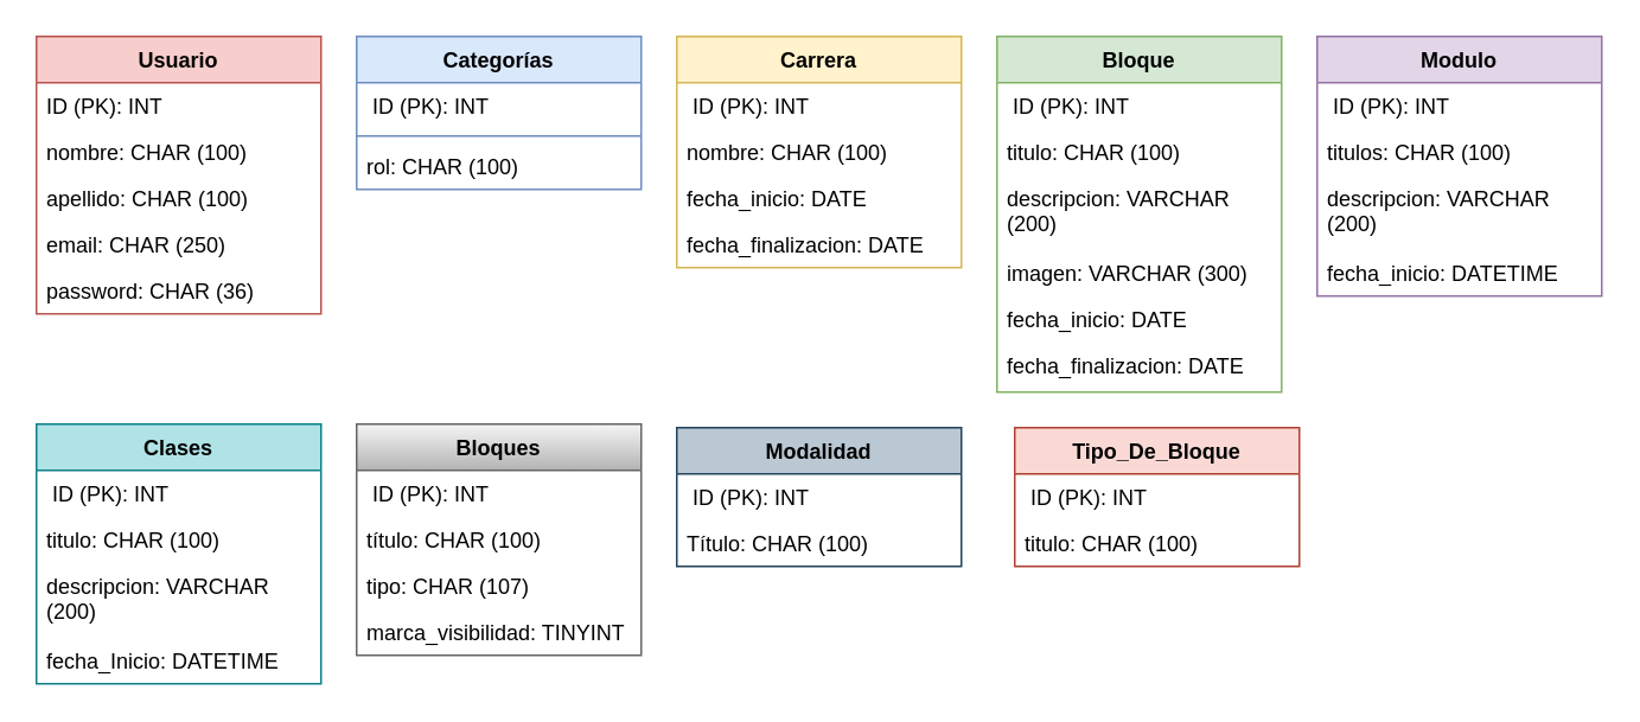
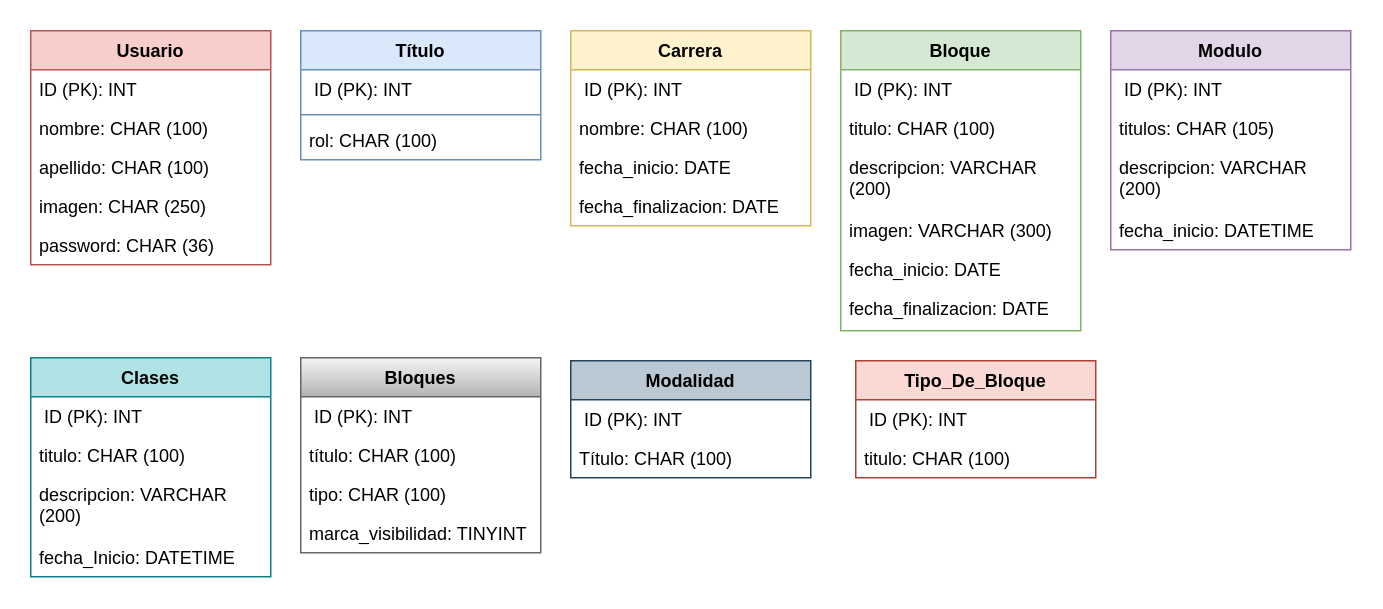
- <mxCell id="8" value="Categorías" style="swimlane;fontStyle=1;align=center;verticalAlign=top;childLayout=stackLayout;horizontal=1;startSize=26;horizontalStack=0;resizeParent=1;resizeParentMax=0;resizeLast=0;collapsible=1;marginBottom=0;whiteSpace=wrap;html=1;fillColor=#dae8fc;strokeColor=#6c8ebf;" vertex="1" parent="1"><mxGeometry x="200" y="20" width="160" height="86" as="geometry" /></mxCell>
+ <mxCell id="8" value="Título" style="swimlane;fontStyle=1;align=center;verticalAlign=top;childLayout=stackLayout;horizontal=1;startSize=26;horizontalStack=0;resizeParent=1;resizeParentMax=0;resizeLast=0;collapsible=1;marginBottom=0;whiteSpace=wrap;html=1;fillColor=#dae8fc;strokeColor=#6c8ebf;" vertex="1" parent="1"><mxGeometry x="200" y="20" width="160" height="86" as="geometry" /></mxCell>
- <mxCell id="26" value="titulos: CHAR (100)" style="text;strokeColor=none;fillColor=none;align=left;verticalAlign=top;spacingLeft=4;spacingRight=4;overflow=hidden;rotatable=0;points=[[0,0.5],[1,0.5]];portConstraint=eastwest;whiteSpace=wrap;html=1;" vertex="1" parent="24"><mxGeometry y="52" width="160" height="26" as="geometry" /></mxCell>
+ <mxCell id="26" value="titulos: CHAR (105)" style="text;strokeColor=none;fillColor=none;align=left;verticalAlign=top;spacingLeft=4;spacingRight=4;overflow=hidden;rotatable=0;points=[[0,0.5],[1,0.5]];portConstraint=eastwest;whiteSpace=wrap;html=1;" vertex="1" parent="24"><mxGeometry y="52" width="160" height="26" as="geometry" /></mxCell>
- <mxCell id="6" value="email: CHAR (250)" style="text;strokeColor=none;fillColor=none;align=left;verticalAlign=top;spacingLeft=4;spacingRight=4;overflow=hidden;rotatable=0;points=[[0,0.5],[1,0.5]];portConstraint=eastwest;whiteSpace=wrap;html=1;" vertex="1" parent="2"><mxGeometry y="104" width="160" height="26" as="geometry" /></mxCell>
+ <mxCell id="6" value="imagen: CHAR (250)" style="text;strokeColor=none;fillColor=none;align=left;verticalAlign=top;spacingLeft=4;spacingRight=4;overflow=hidden;rotatable=0;points=[[0,0.5],[1,0.5]];portConstraint=eastwest;whiteSpace=wrap;html=1;" vertex="1" parent="2"><mxGeometry y="104" width="160" height="26" as="geometry" /></mxCell>
- <mxCell id="37" value="tipo: CHAR (107)" style="text;strokeColor=none;fillColor=none;align=left;verticalAlign=top;spacingLeft=4;spacingRight=4;overflow=hidden;rotatable=0;points=[[0,0.5],[1,0.5]];portConstraint=eastwest;whiteSpace=wrap;html=1;" vertex="1" parent="34"><mxGeometry y="78" width="160" height="26" as="geometry" /></mxCell>
+ <mxCell id="37" value="tipo: CHAR (100)" style="text;strokeColor=none;fillColor=none;align=left;verticalAlign=top;spacingLeft=4;spacingRight=4;overflow=hidden;rotatable=0;points=[[0,0.5],[1,0.5]];portConstraint=eastwest;whiteSpace=wrap;html=1;" vertex="1" parent="34"><mxGeometry y="78" width="160" height="26" as="geometry" /></mxCell>
